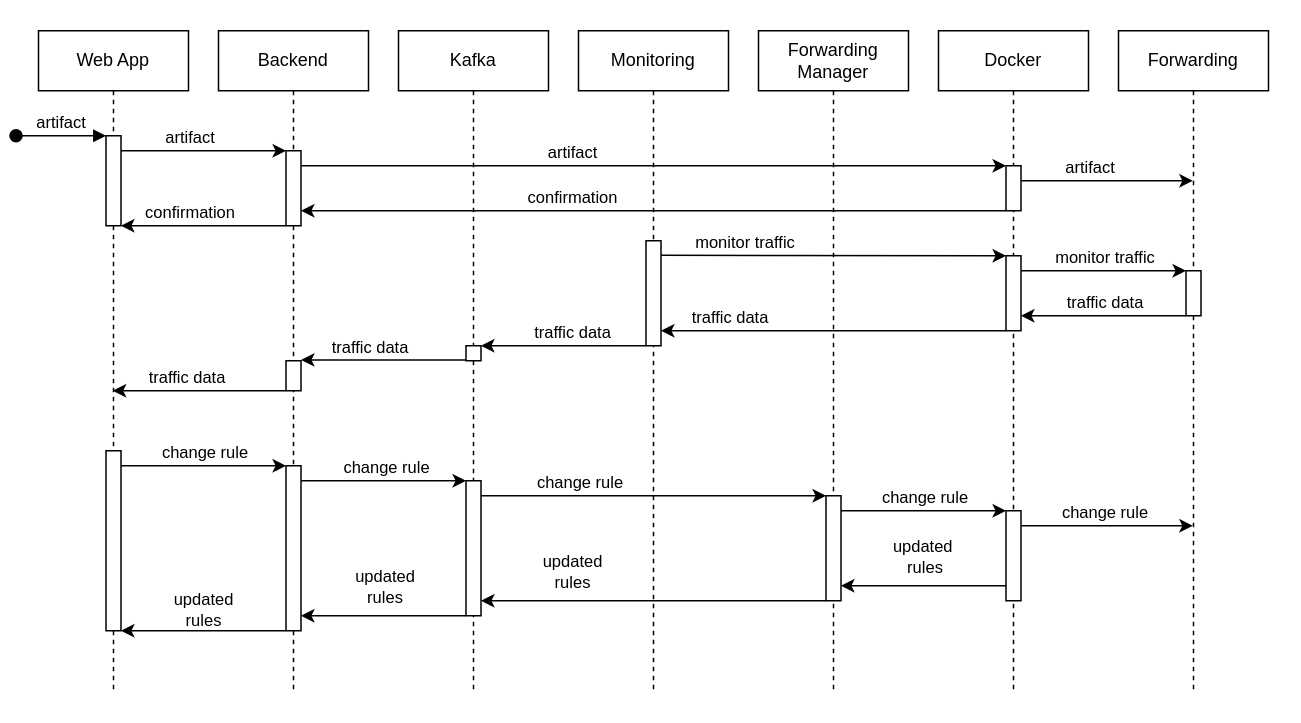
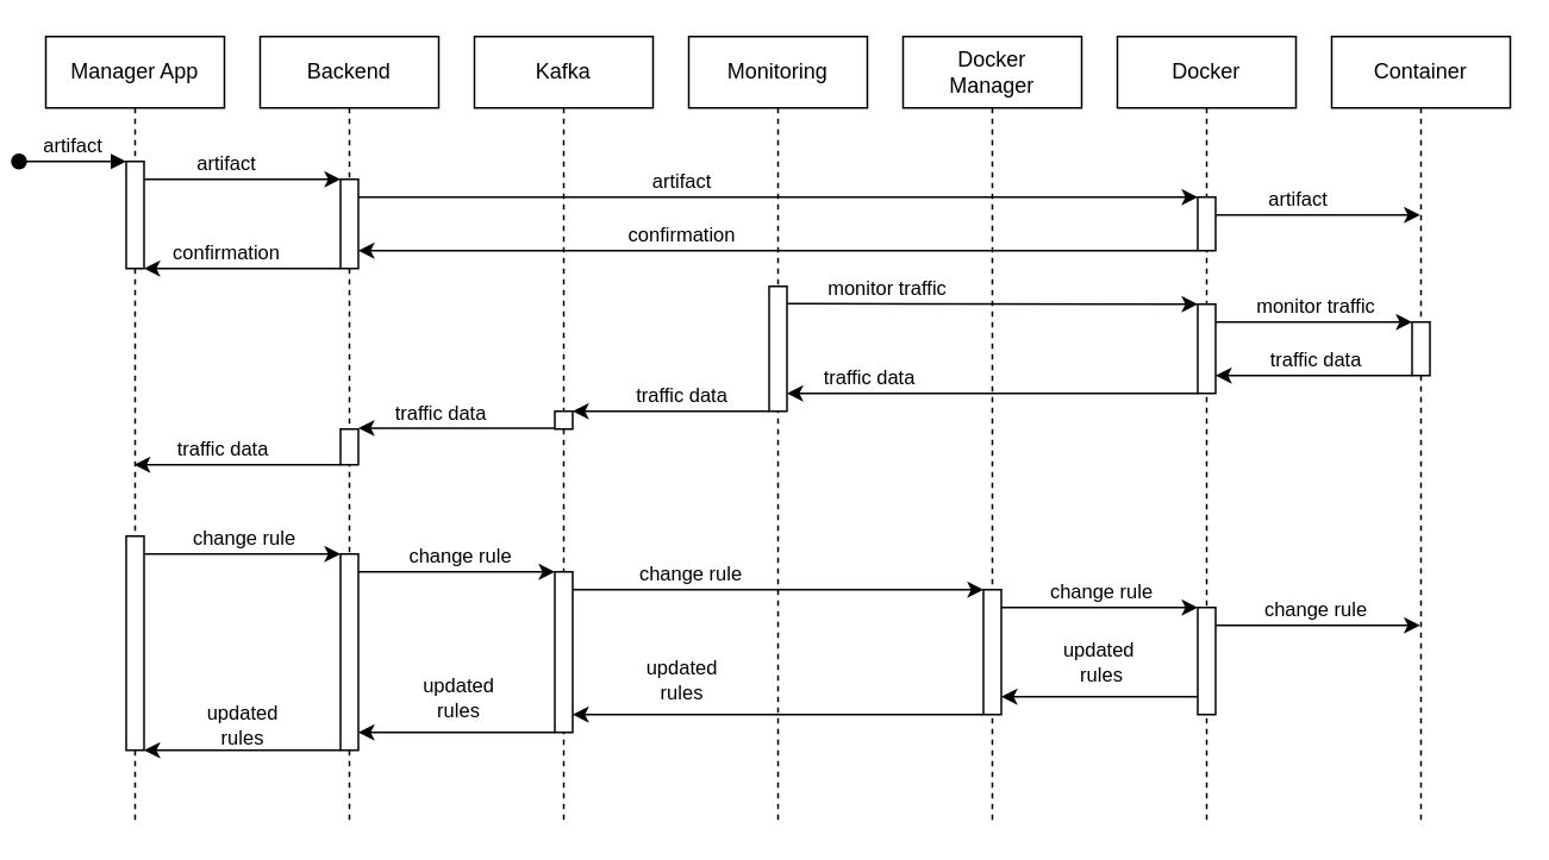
- <mxCell id="2" value="Web App" style="shape=umlLifeline;perimeter=lifelinePerimeter;whiteSpace=wrap;html=1;container=0;dropTarget=0;collapsible=0;recursiveResize=0;outlineConnect=0;portConstraint=eastwest;newEdgeStyle={&quot;edgeStyle&quot;:&quot;elbowEdgeStyle&quot;,&quot;elbow&quot;:&quot;vertical&quot;,&quot;curved&quot;:0,&quot;rounded&quot;:0};" parent="1" vertex="1"><mxGeometry x="20" y="20" width="100" height="440" as="geometry" /></mxCell>
+ <mxCell id="2" value="Manager App" style="shape=umlLifeline;perimeter=lifelinePerimeter;whiteSpace=wrap;html=1;container=0;dropTarget=0;collapsible=0;recursiveResize=0;outlineConnect=0;portConstraint=eastwest;newEdgeStyle={&quot;edgeStyle&quot;:&quot;elbowEdgeStyle&quot;,&quot;elbow&quot;:&quot;vertical&quot;,&quot;curved&quot;:0,&quot;rounded&quot;:0};" parent="1" vertex="1"><mxGeometry x="20" y="20" width="100" height="440" as="geometry" /></mxCell>
- <mxCell id="16" value="Forwarding&lt;br&gt;Manager" style="shape=umlLifeline;perimeter=lifelinePerimeter;whiteSpace=wrap;html=1;container=0;dropTarget=0;collapsible=0;recursiveResize=0;outlineConnect=0;portConstraint=eastwest;newEdgeStyle={&quot;edgeStyle&quot;:&quot;elbowEdgeStyle&quot;,&quot;elbow&quot;:&quot;vertical&quot;,&quot;curved&quot;:0,&quot;rounded&quot;:0};" vertex="1" parent="1"><mxGeometry x="500" y="20" width="100" height="440" as="geometry" /></mxCell>
+ <mxCell id="16" value="Docker&lt;br&gt;Manager" style="shape=umlLifeline;perimeter=lifelinePerimeter;whiteSpace=wrap;html=1;container=0;dropTarget=0;collapsible=0;recursiveResize=0;outlineConnect=0;portConstraint=eastwest;newEdgeStyle={&quot;edgeStyle&quot;:&quot;elbowEdgeStyle&quot;,&quot;elbow&quot;:&quot;vertical&quot;,&quot;curved&quot;:0,&quot;rounded&quot;:0};" vertex="1" parent="1"><mxGeometry x="500" y="20" width="100" height="440" as="geometry" /></mxCell>
- <mxCell id="18" value="Forwarding" style="shape=umlLifeline;perimeter=lifelinePerimeter;whiteSpace=wrap;html=1;container=0;dropTarget=0;collapsible=0;recursiveResize=0;outlineConnect=0;portConstraint=eastwest;newEdgeStyle={&quot;edgeStyle&quot;:&quot;elbowEdgeStyle&quot;,&quot;elbow&quot;:&quot;vertical&quot;,&quot;curved&quot;:0,&quot;rounded&quot;:0};" vertex="1" parent="1"><mxGeometry x="740" y="20" width="100" height="440" as="geometry" /></mxCell>
+ <mxCell id="18" value="Container" style="shape=umlLifeline;perimeter=lifelinePerimeter;whiteSpace=wrap;html=1;container=0;dropTarget=0;collapsible=0;recursiveResize=0;outlineConnect=0;portConstraint=eastwest;newEdgeStyle={&quot;edgeStyle&quot;:&quot;elbowEdgeStyle&quot;,&quot;elbow&quot;:&quot;vertical&quot;,&quot;curved&quot;:0,&quot;rounded&quot;:0};" vertex="1" parent="1"><mxGeometry x="740" y="20" width="100" height="440" as="geometry" /></mxCell>
